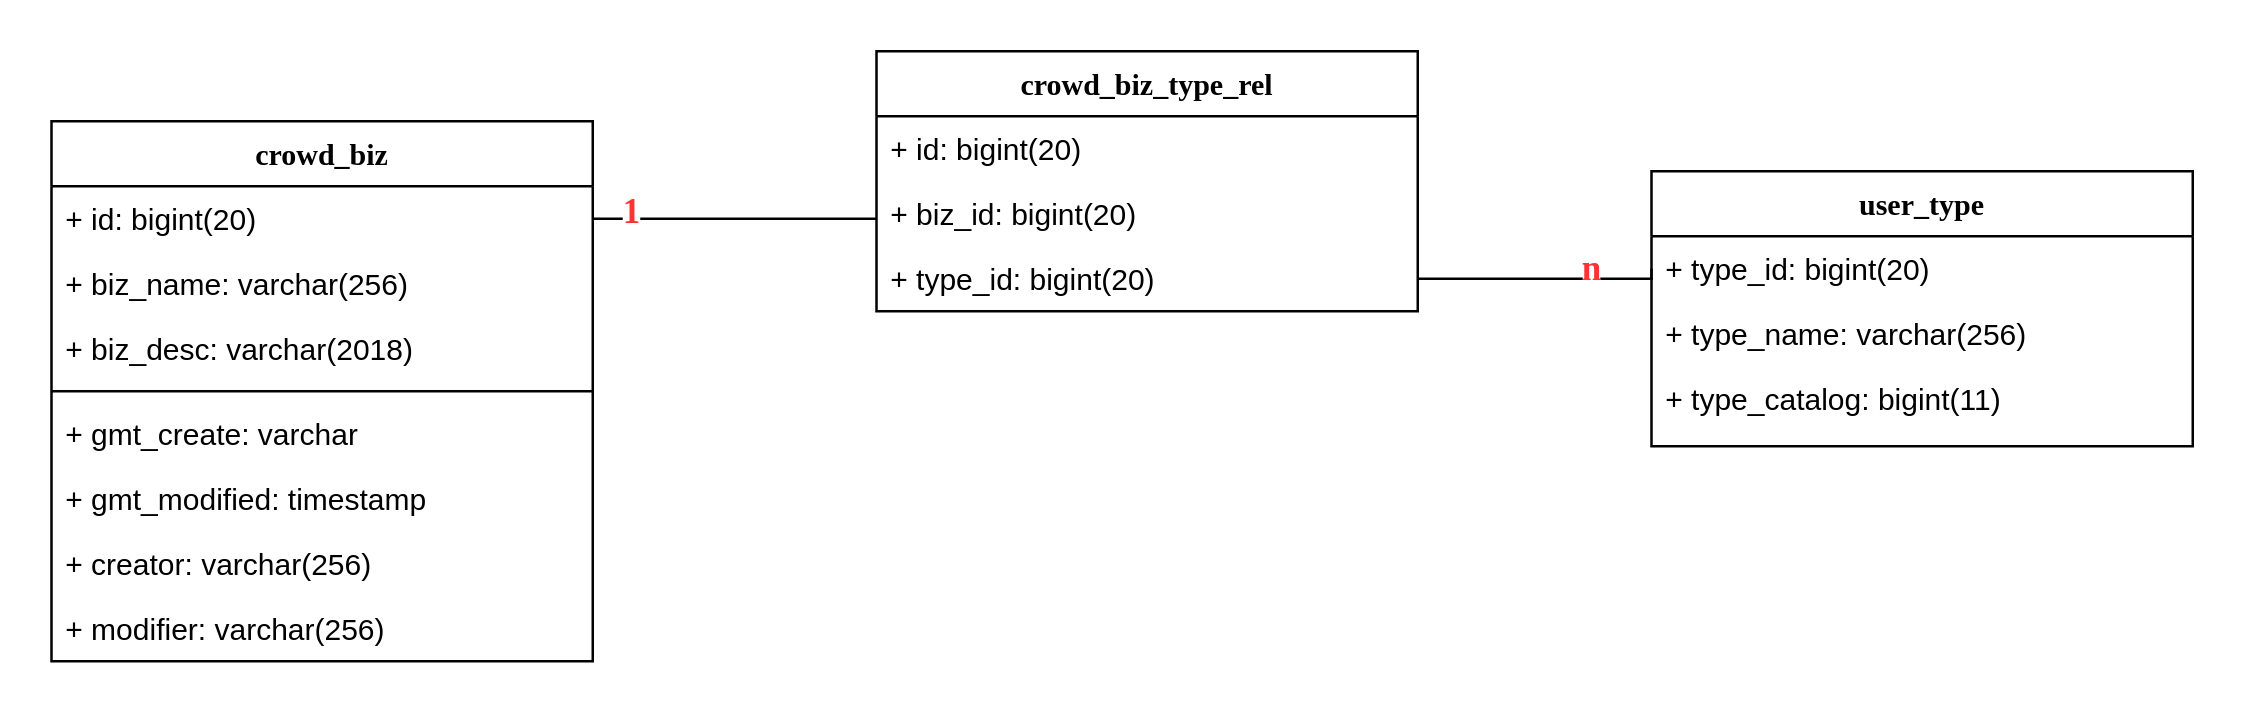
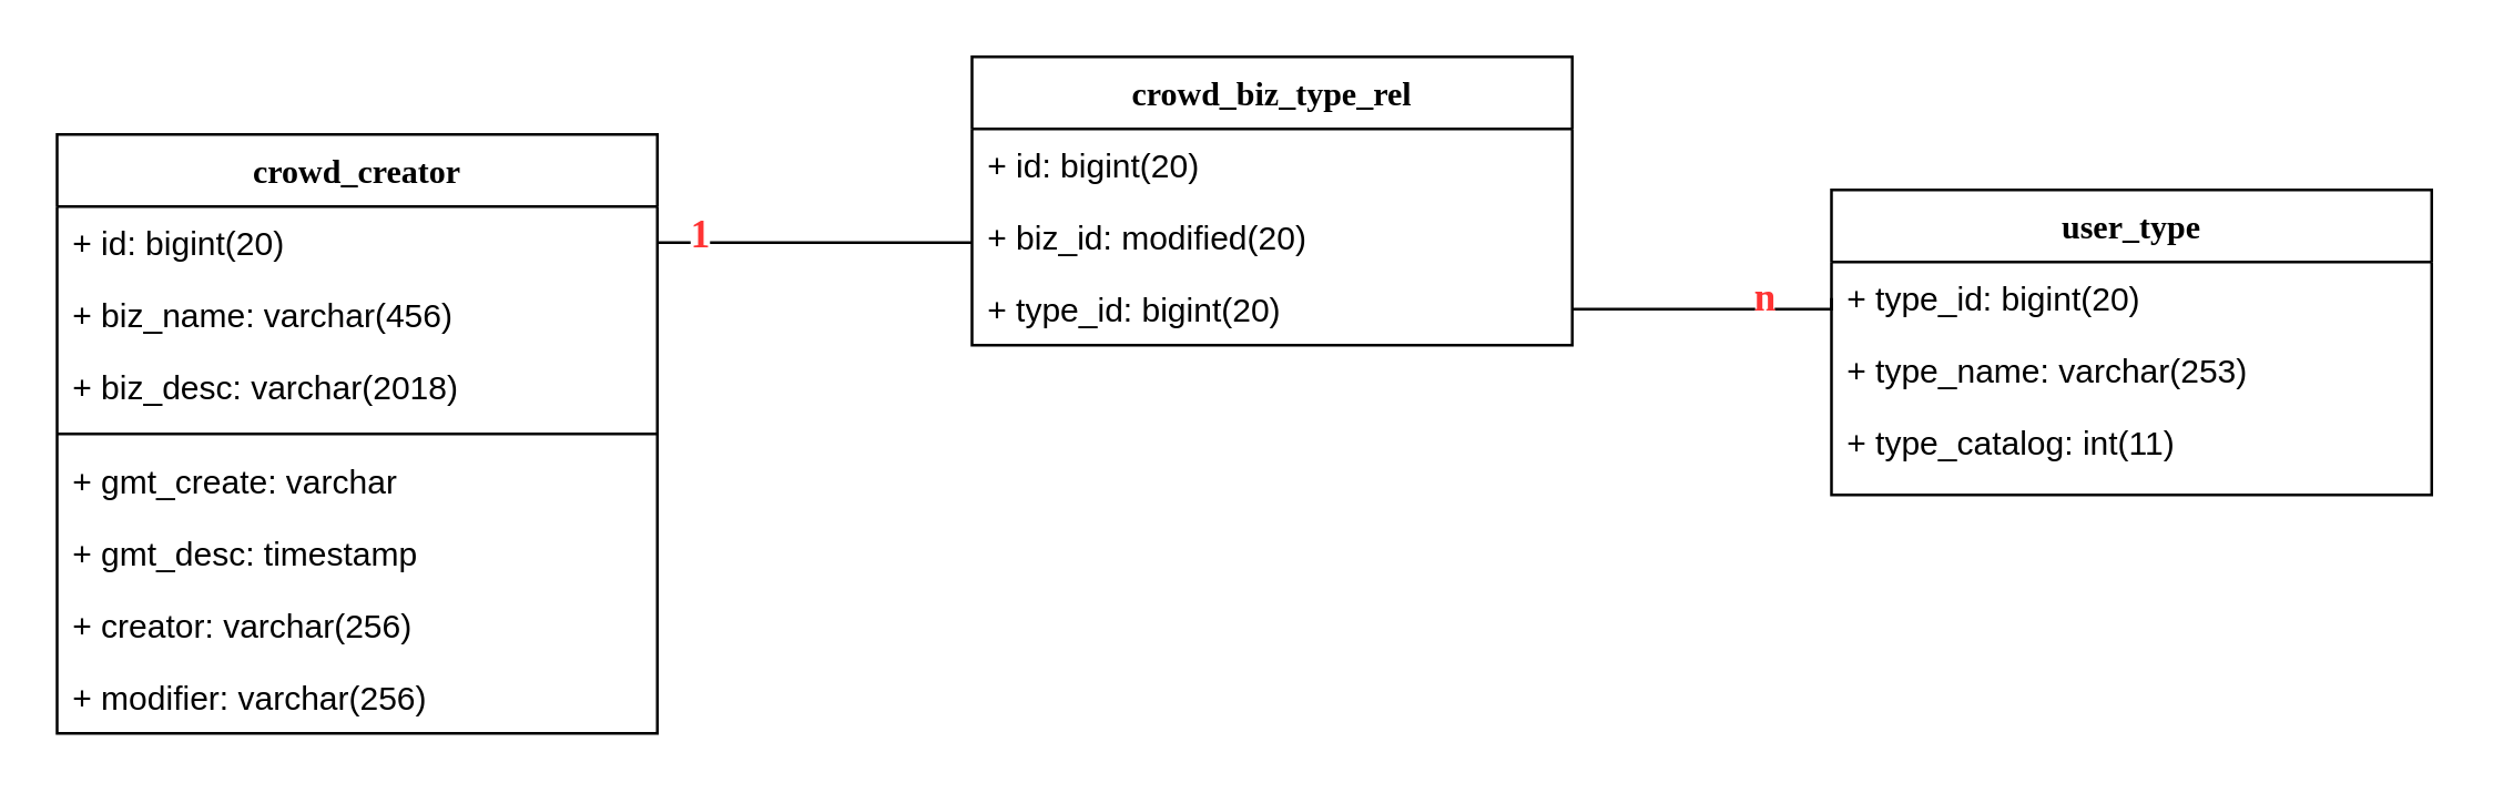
- <mxCell id="2" value="crowd_biz" style="swimlane;html=1;fontStyle=1;align=center;verticalAlign=top;childLayout=stackLayout;horizontal=1;startSize=26;horizontalStack=0;resizeParent=1;resizeLast=0;collapsible=1;marginBottom=0;swimlaneFillColor=#ffffff;rounded=0;shadow=0;comic=0;labelBackgroundColor=none;strokeWidth=1;fillColor=none;fontFamily=Verdana;fontSize=12" vertex="1" parent="1"><mxGeometry x="20" y="48" width="216.5" height="216" as="geometry" /></mxCell>
+ <mxCell id="2" value="crowd_creator" style="swimlane;html=1;fontStyle=1;align=center;verticalAlign=top;childLayout=stackLayout;horizontal=1;startSize=26;horizontalStack=0;resizeParent=1;resizeLast=0;collapsible=1;marginBottom=0;swimlaneFillColor=#ffffff;rounded=0;shadow=0;comic=0;labelBackgroundColor=none;strokeWidth=1;fillColor=none;fontFamily=Verdana;fontSize=12" vertex="1" parent="1"><mxGeometry x="20" y="48" width="216.5" height="216" as="geometry" /></mxCell>
- <mxCell id="15" value="+ biz_id: bigint(20)" style="text;html=1;strokeColor=none;fillColor=none;align=left;verticalAlign=top;spacingLeft=4;spacingRight=4;whiteSpace=wrap;overflow=hidden;rotatable=0;points=[[0,0.5],[1,0.5]];portConstraint=eastwest;" vertex="1" parent="13"><mxGeometry y="52" width="216.5" height="26" as="geometry" /></mxCell>
+ <mxCell id="15" value="+ biz_id: modified(20)" style="text;html=1;strokeColor=none;fillColor=none;align=left;verticalAlign=top;spacingLeft=4;spacingRight=4;whiteSpace=wrap;overflow=hidden;rotatable=0;points=[[0,0.5],[1,0.5]];portConstraint=eastwest;" vertex="1" parent="13"><mxGeometry y="52" width="216.5" height="26" as="geometry" /></mxCell>
- <mxCell id="4" value="+ biz_name: varchar(256)" style="text;html=1;strokeColor=none;fillColor=none;align=left;verticalAlign=top;spacingLeft=4;spacingRight=4;whiteSpace=wrap;overflow=hidden;rotatable=0;points=[[0,0.5],[1,0.5]];portConstraint=eastwest;" vertex="1" parent="2"><mxGeometry y="52" width="216.5" height="26" as="geometry" /></mxCell>
+ <mxCell id="4" value="+ biz_name: varchar(456)" style="text;html=1;strokeColor=none;fillColor=none;align=left;verticalAlign=top;spacingLeft=4;spacingRight=4;whiteSpace=wrap;overflow=hidden;rotatable=0;points=[[0,0.5],[1,0.5]];portConstraint=eastwest;" vertex="1" parent="2"><mxGeometry y="52" width="216.5" height="26" as="geometry" /></mxCell>
- <mxCell id="19" value="+ type_name: varchar(256)" style="text;html=1;strokeColor=none;fillColor=none;align=left;verticalAlign=top;spacingLeft=4;spacingRight=4;whiteSpace=wrap;overflow=hidden;rotatable=0;points=[[0,0.5],[1,0.5]];portConstraint=eastwest;" vertex="1" parent="17"><mxGeometry y="52" width="216.5" height="26" as="geometry" /></mxCell>
+ <mxCell id="19" value="+ type_name: varchar(253)" style="text;html=1;strokeColor=none;fillColor=none;align=left;verticalAlign=top;spacingLeft=4;spacingRight=4;whiteSpace=wrap;overflow=hidden;rotatable=0;points=[[0,0.5],[1,0.5]];portConstraint=eastwest;" vertex="1" parent="17"><mxGeometry y="52" width="216.5" height="26" as="geometry" /></mxCell>
- <mxCell id="20" value="+ type_catalog: bigint(11)" style="text;html=1;strokeColor=none;fillColor=none;align=left;verticalAlign=top;spacingLeft=4;spacingRight=4;whiteSpace=wrap;overflow=hidden;rotatable=0;points=[[0,0.5],[1,0.5]];portConstraint=eastwest;" vertex="1" parent="17"><mxGeometry y="78" width="216.5" height="26" as="geometry" /></mxCell>
+ <mxCell id="20" value="+ type_catalog: int(11)" style="text;html=1;strokeColor=none;fillColor=none;align=left;verticalAlign=top;spacingLeft=4;spacingRight=4;whiteSpace=wrap;overflow=hidden;rotatable=0;points=[[0,0.5],[1,0.5]];portConstraint=eastwest;" vertex="1" parent="17"><mxGeometry y="78" width="216.5" height="26" as="geometry" /></mxCell>
- <mxCell id="8" value="+ gmt_modified: timestamp" style="text;html=1;strokeColor=none;fillColor=none;align=left;verticalAlign=top;spacingLeft=4;spacingRight=4;whiteSpace=wrap;overflow=hidden;rotatable=0;points=[[0,0.5],[1,0.5]];portConstraint=eastwest;" vertex="1" parent="2"><mxGeometry y="138" width="216.5" height="26" as="geometry" /></mxCell>
+ <mxCell id="8" value="+ gmt_desc: timestamp" style="text;html=1;strokeColor=none;fillColor=none;align=left;verticalAlign=top;spacingLeft=4;spacingRight=4;whiteSpace=wrap;overflow=hidden;rotatable=0;points=[[0,0.5],[1,0.5]];portConstraint=eastwest;" vertex="1" parent="2"><mxGeometry y="138" width="216.5" height="26" as="geometry" /></mxCell>
